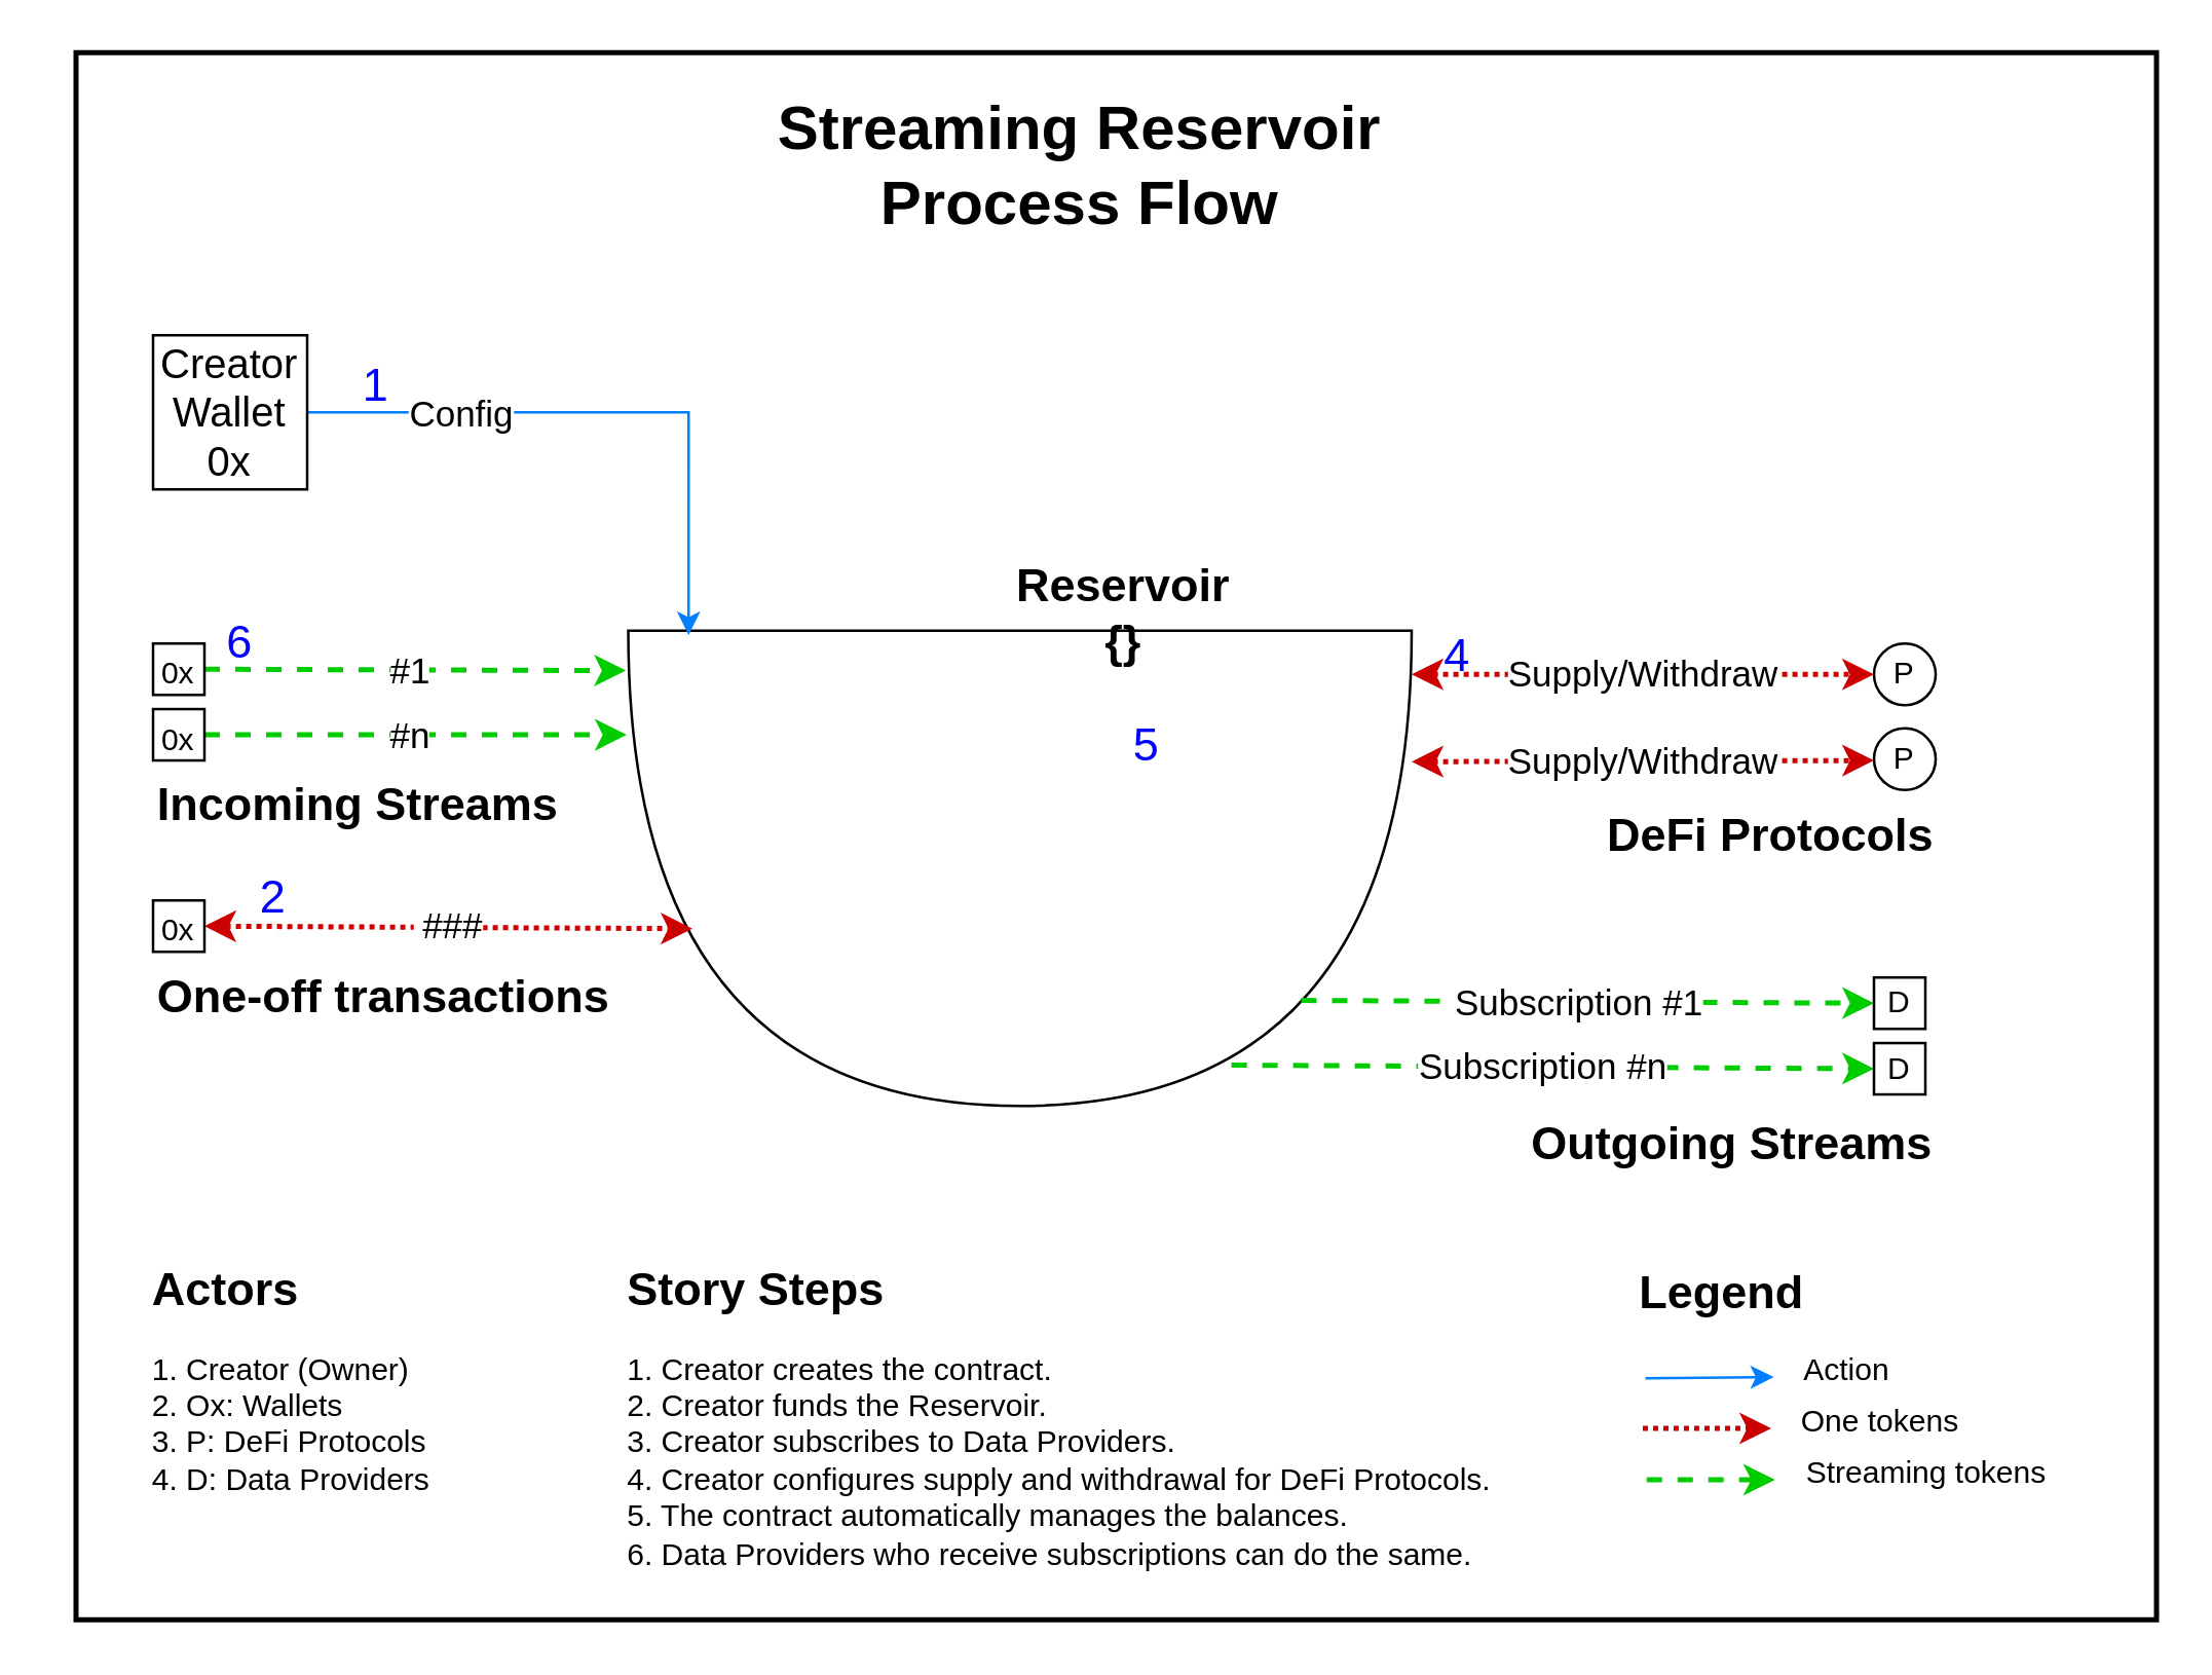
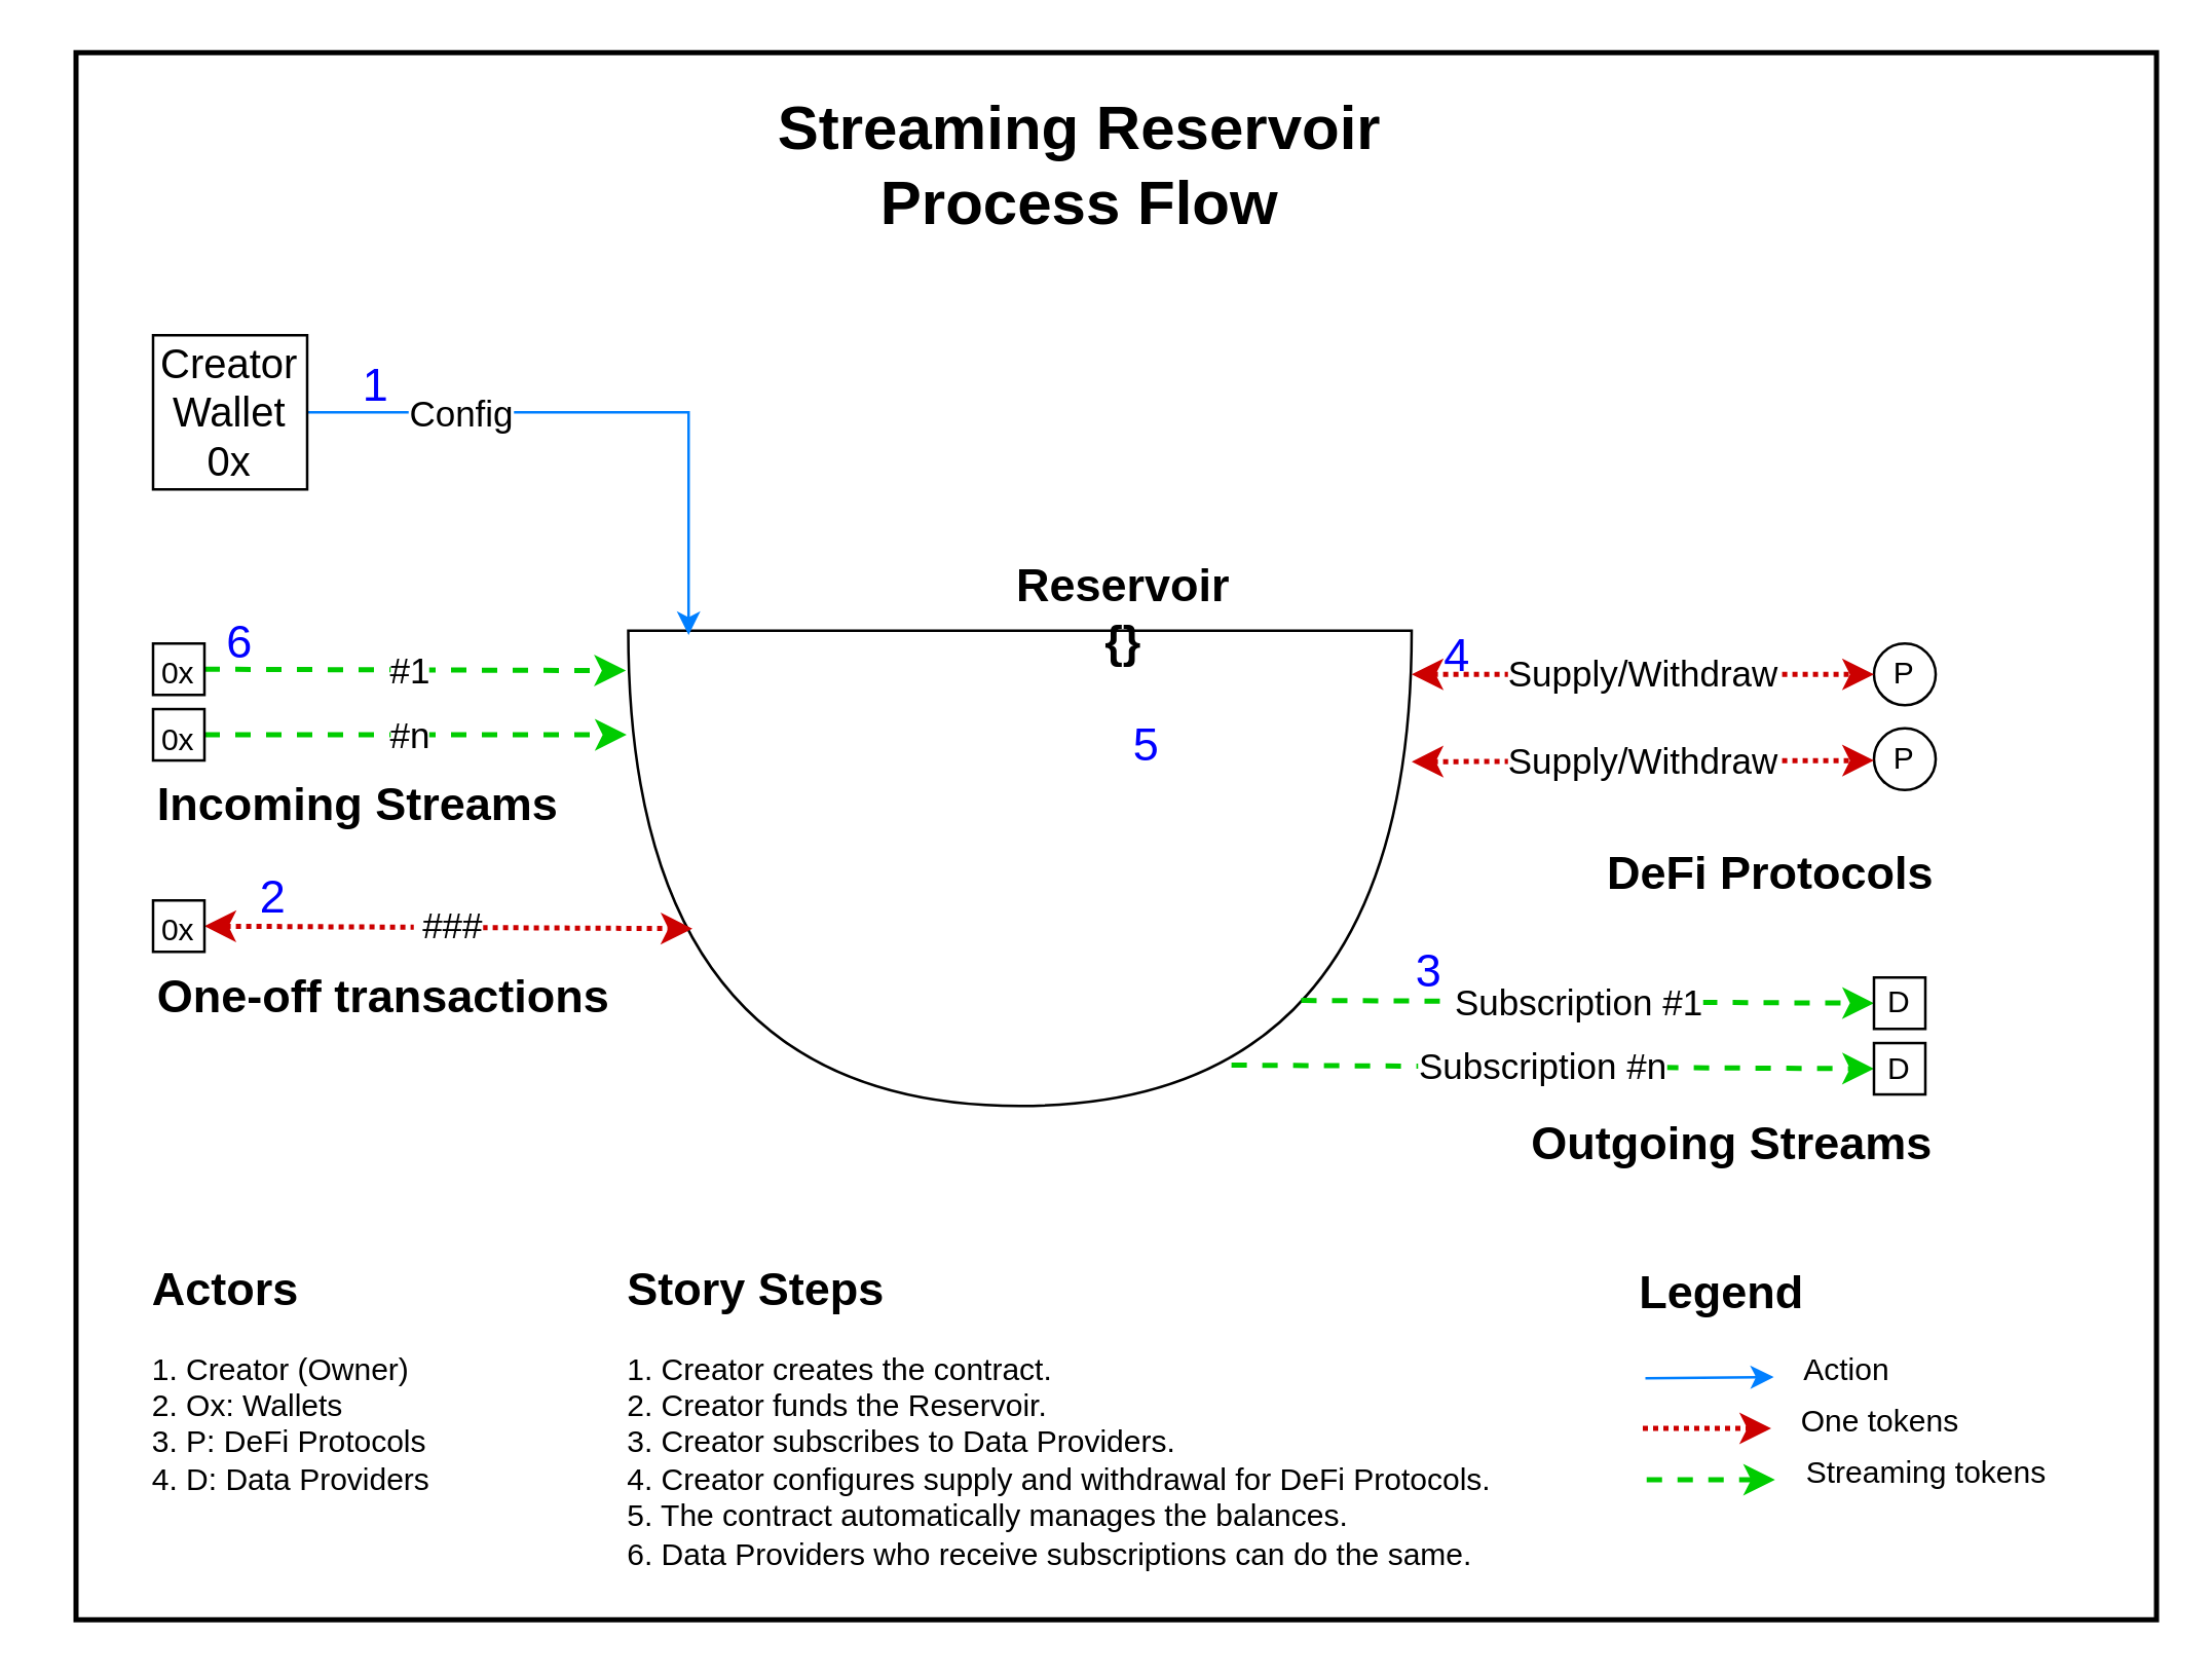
- <mxCell id="28" value="&lt;div align=&quot;right&quot;&gt;&lt;h4&gt;&lt;b&gt;&lt;font style=&quot;font-size: 18px&quot;&gt;DeFi Protocols&lt;br&gt;&lt;/font&gt;&lt;/b&gt;&lt;/h4&gt;&lt;/div&gt;" style="text;html=1;strokeColor=none;fillColor=none;align=center;verticalAlign=middle;whiteSpace=wrap;rounded=0;" vertex="1" parent="1"><mxGeometry x="609" y="315" width="160" height="20" as="geometry" /></mxCell>
+ <mxCell id="28" value="&lt;div align=&quot;right&quot;&gt;&lt;h4&gt;&lt;b&gt;&lt;font style=&quot;font-size: 18px&quot;&gt;DeFi Protocols&lt;br&gt;&lt;/font&gt;&lt;/b&gt;&lt;/h4&gt;&lt;/div&gt;" style="text;html=1;strokeColor=none;fillColor=none;align=center;verticalAlign=middle;whiteSpace=wrap;rounded=0;" vertex="1" parent="1"><mxGeometry x="609" y="330" width="160" height="20" as="geometry" /></mxCell>
+ <mxCell id="5" value="&lt;font style=&quot;font-size: 18px&quot; color=&quot;#0000FF&quot;&gt;3&lt;/font&gt;" style="text;html=1;strokeColor=none;fillColor=none;align=left;verticalAlign=middle;whiteSpace=wrap;rounded=0;" parent="1" vertex="1"><mxGeometry x="549" y="363" width="20" height="30" as="geometry" /></mxCell>
